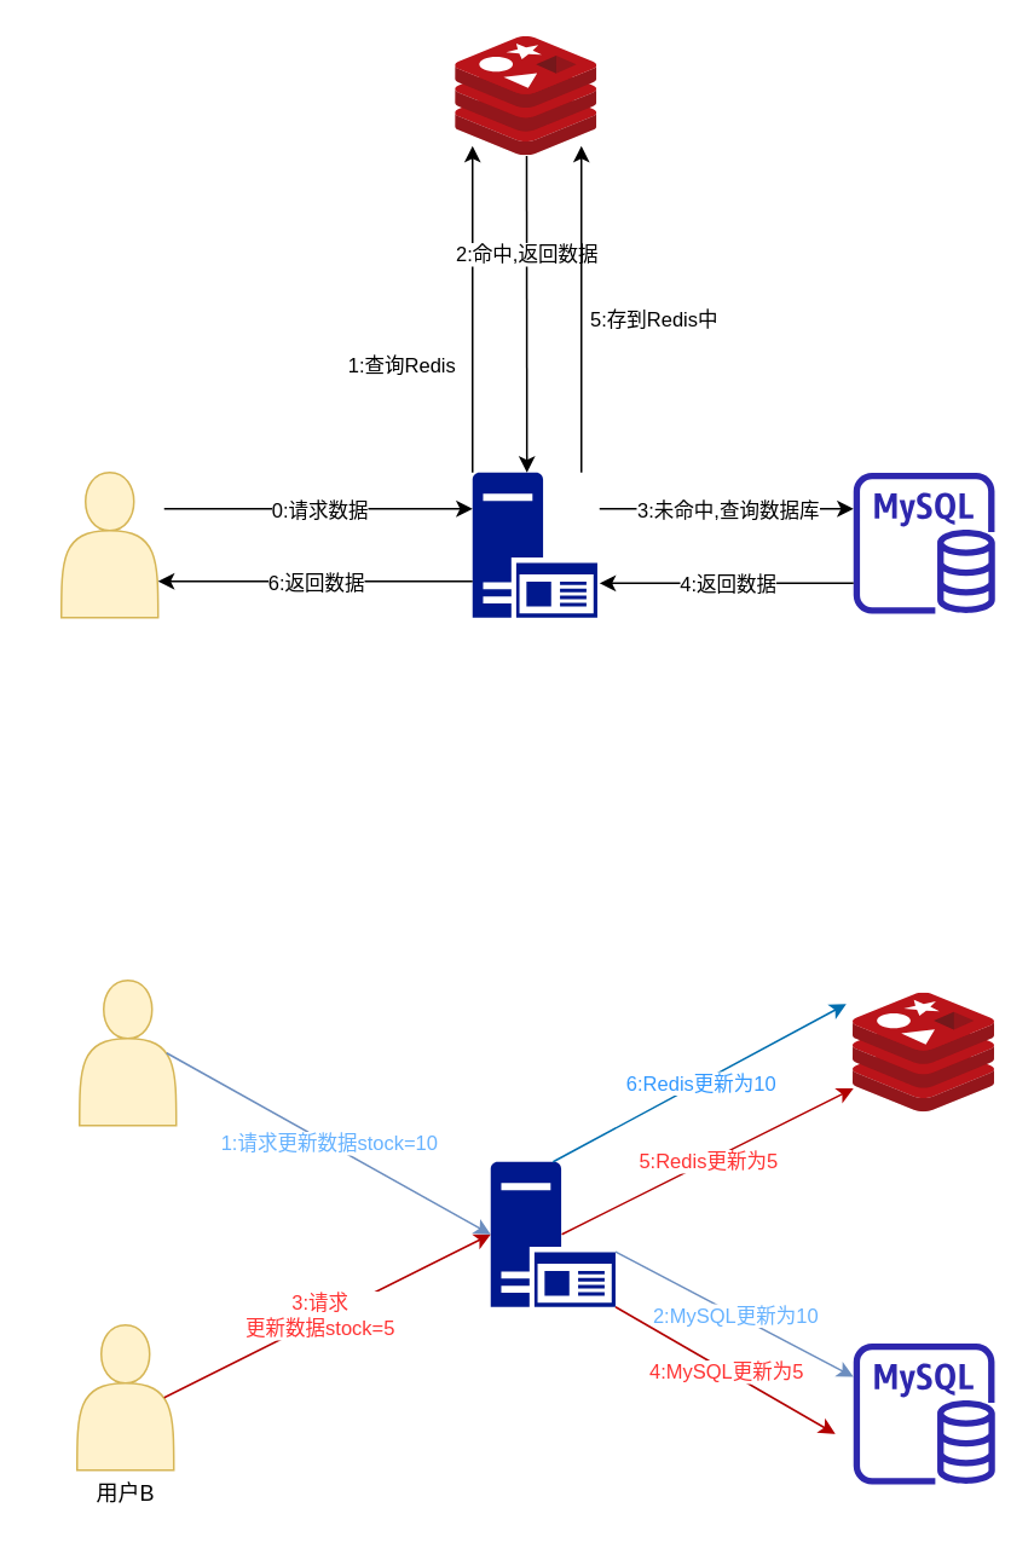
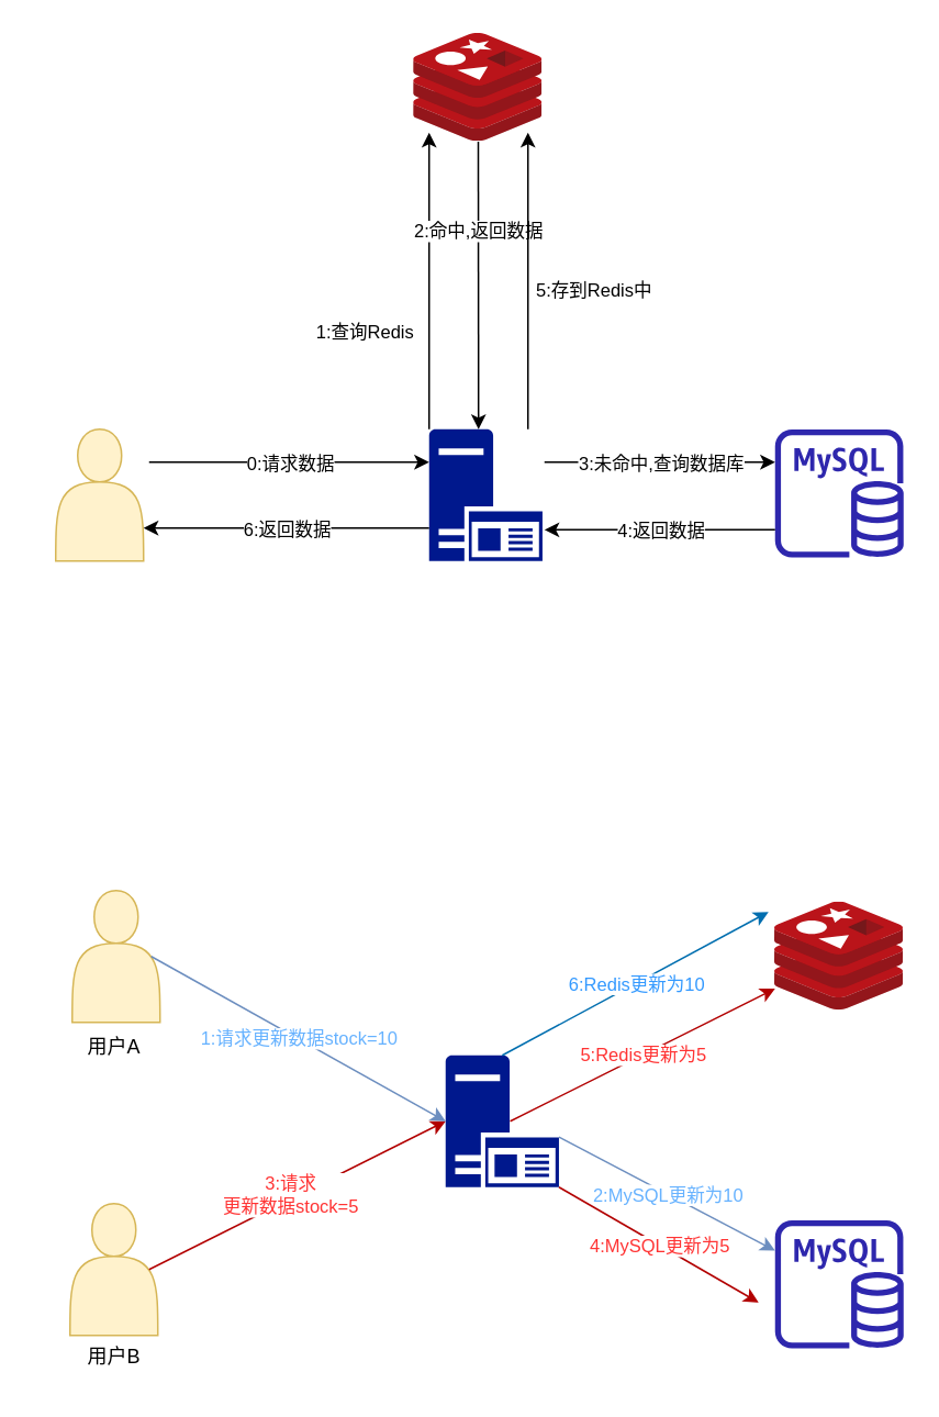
+ <mxCell id="31" value="用户A" style="text;html=1;strokeColor=none;fillColor=none;align=center;verticalAlign=middle;whiteSpace=wrap;rounded=0;" vertex="1" parent="1"><mxGeometry x="38.67" y="620" width="60" height="30" as="geometry" /></mxCell>
